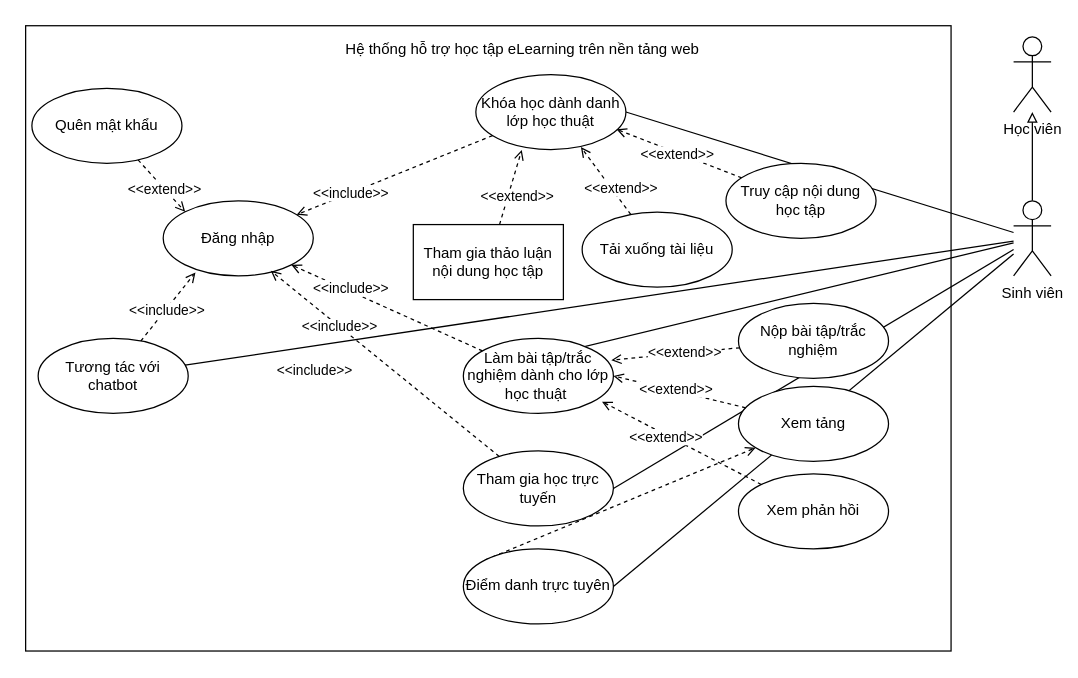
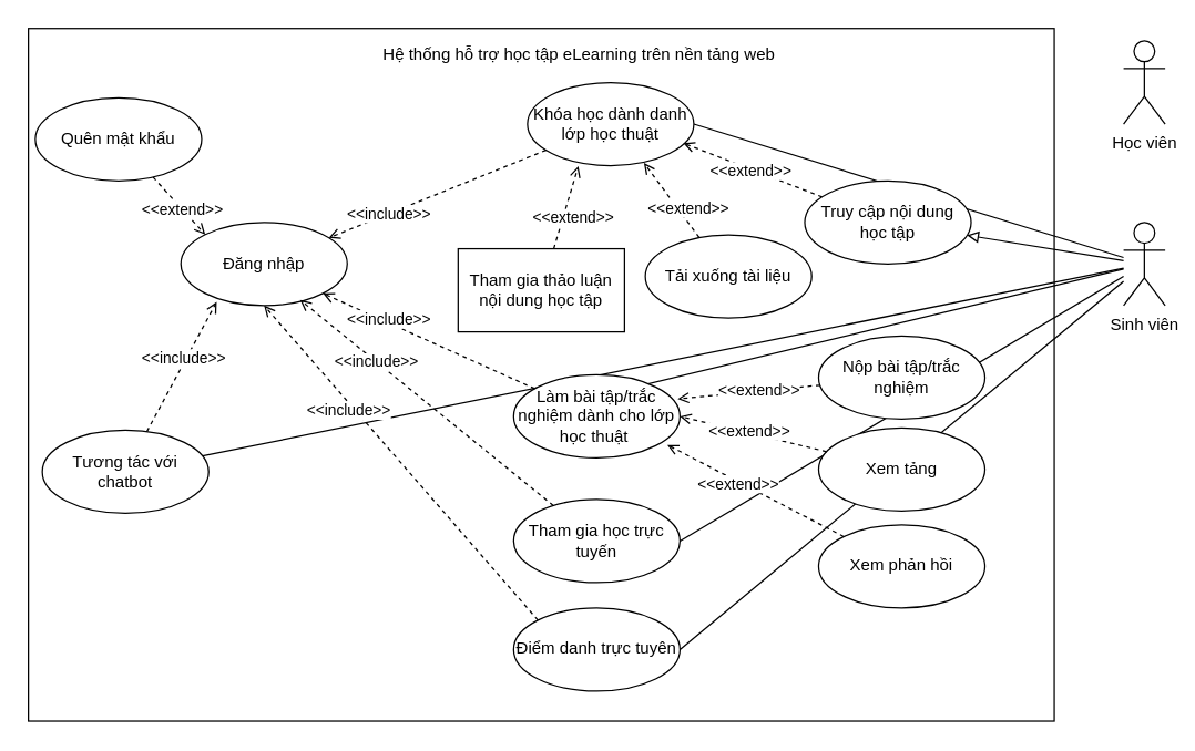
- <mxCell id="5" style="rounded=0;orthogonalLoop=1;jettySize=auto;html=1;endArrow=block;endFill=0;" parent="1" source="11" target="4" edge="1"><mxGeometry relative="1" as="geometry" /></mxCell>
+ <mxCell id="5" style="rounded=0;orthogonalLoop=1;jettySize=auto;html=1;endArrow=block;endFill=0;" parent="1" source="11" target="43" edge="1"><mxGeometry relative="1" as="geometry" /></mxCell>
- <mxCell id="15" value="&lt;p style=&quot;white-space-collapse: preserve;&quot; dir=&quot;auto&quot;&gt;Tương tác với chatbot&lt;/p&gt;" style="ellipse;whiteSpace=wrap;html=1;" parent="1" vertex="1"><mxGeometry x="30" y="270" width="120" height="60" as="geometry" /></mxCell>
+ <mxCell id="15" value="&lt;p style=&quot;white-space-collapse: preserve;&quot; dir=&quot;auto&quot;&gt;Tương tác với chatbot&lt;/p&gt;" style="ellipse;whiteSpace=wrap;html=1;" parent="1" vertex="1"><mxGeometry x="30" y="310" width="120" height="60" as="geometry" /></mxCell>
- <mxCell id="36" style="rounded=0;orthogonalLoop=1;jettySize=auto;html=1;fontFamily=Helvetica;fontSize=12;fontColor=default;dashed=1;endArrow=open;endFill=0;exitX=0;exitY=0;exitDx=0;exitDy=0;" parent="1" source="37" target="29" edge="1"><mxGeometry relative="1" as="geometry" /></mxCell>
+ <mxCell id="36" style="rounded=0;orthogonalLoop=1;jettySize=auto;html=1;entryX=0.5;entryY=1;entryDx=0;entryDy=0;fontFamily=Helvetica;fontSize=12;fontColor=default;dashed=1;endArrow=open;endFill=0;exitX=0;exitY=0;exitDx=0;exitDy=0;" parent="1" source="37" target="12" edge="1"><mxGeometry relative="1" as="geometry" /></mxCell>
